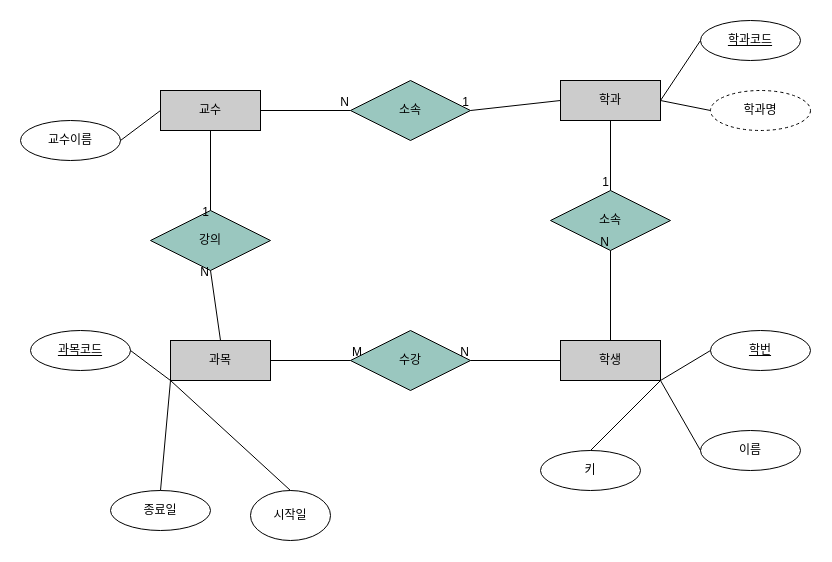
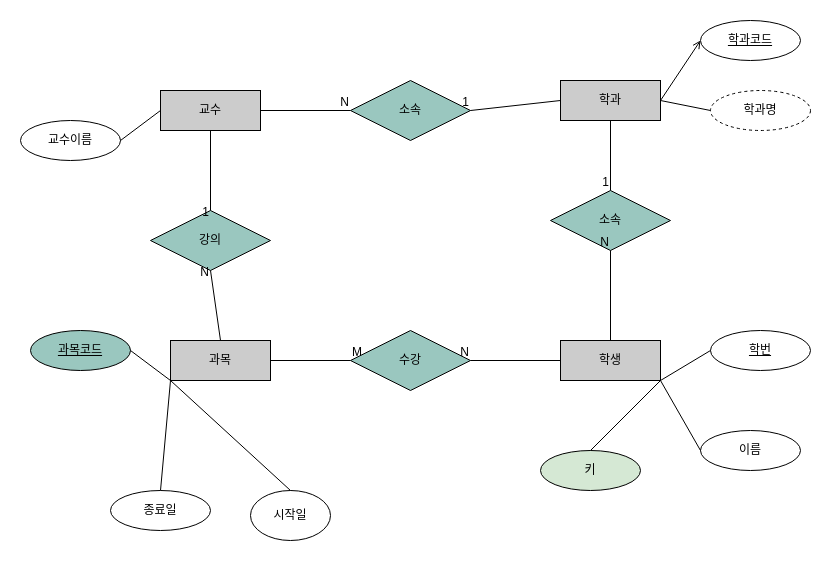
- <mxCell id="22" value="" style="endArrow=none;html=1;rounded=0;entryX=0;entryY=0.5;entryDx=0;entryDy=0;exitX=1;exitY=0.5;exitDx=0;exitDy=0;" edge="1" parent="1" source="3" target="18"><mxGeometry relative="1" as="geometry"><mxPoint x="330" y="300" as="sourcePoint" /><mxPoint x="490" y="300" as="targetPoint" /></mxGeometry></mxCell>
+ <mxCell id="22" value="" style="endArrow=open;html=1;rounded=0;entryX=0;entryY=0.5;entryDx=0;entryDy=0;exitX=1;exitY=0.5;exitDx=0;exitDy=0;" edge="1" parent="1" source="3" target="18"><mxGeometry relative="1" as="geometry"><mxPoint x="330" y="300" as="sourcePoint" /><mxPoint x="490" y="300" as="targetPoint" /></mxGeometry></mxCell>
- <mxCell id="13" value="&lt;u&gt;과목코드&lt;/u&gt;" style="ellipse;whiteSpace=wrap;html=1;align=center;" vertex="1" parent="1"><mxGeometry x="30" y="330" width="100" height="40" as="geometry" /></mxCell>
+ <mxCell id="13" value="&lt;u&gt;과목코드&lt;/u&gt;" style="ellipse;whiteSpace=wrap;html=1;align=center;fillColor=#9ac7bf;" vertex="1" parent="1"><mxGeometry x="30" y="330" width="100" height="40" as="geometry" /></mxCell>
- <mxCell id="14" value="키" style="ellipse;whiteSpace=wrap;html=1;align=center;" vertex="1" parent="1"><mxGeometry x="540" y="450" width="100" height="40" as="geometry" /></mxCell>
+ <mxCell id="14" value="키" style="ellipse;whiteSpace=wrap;html=1;align=center;fillColor=#d5e8d4;" vertex="1" parent="1"><mxGeometry x="540" y="450" width="100" height="40" as="geometry" /></mxCell>
